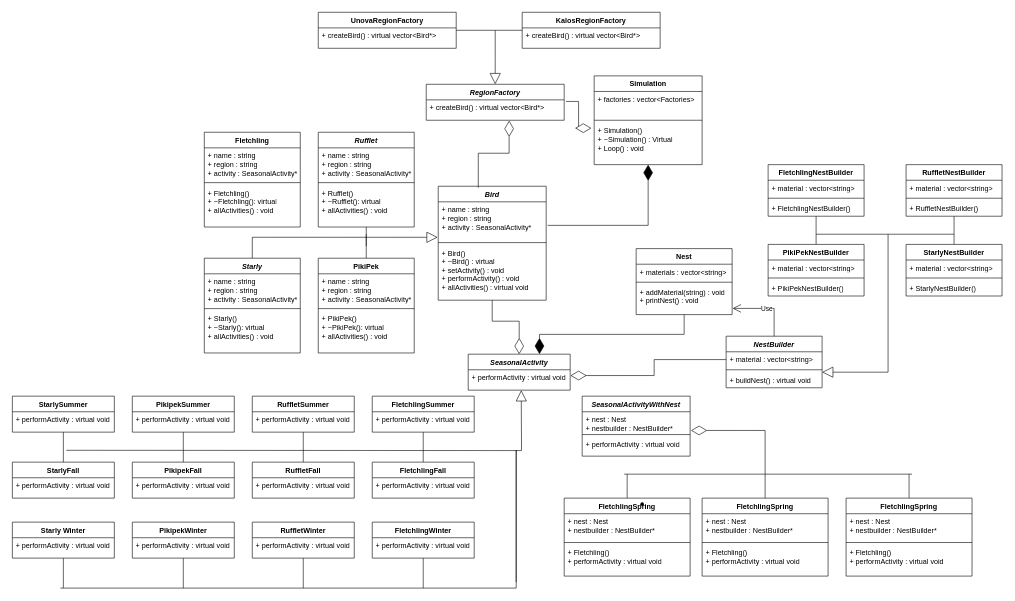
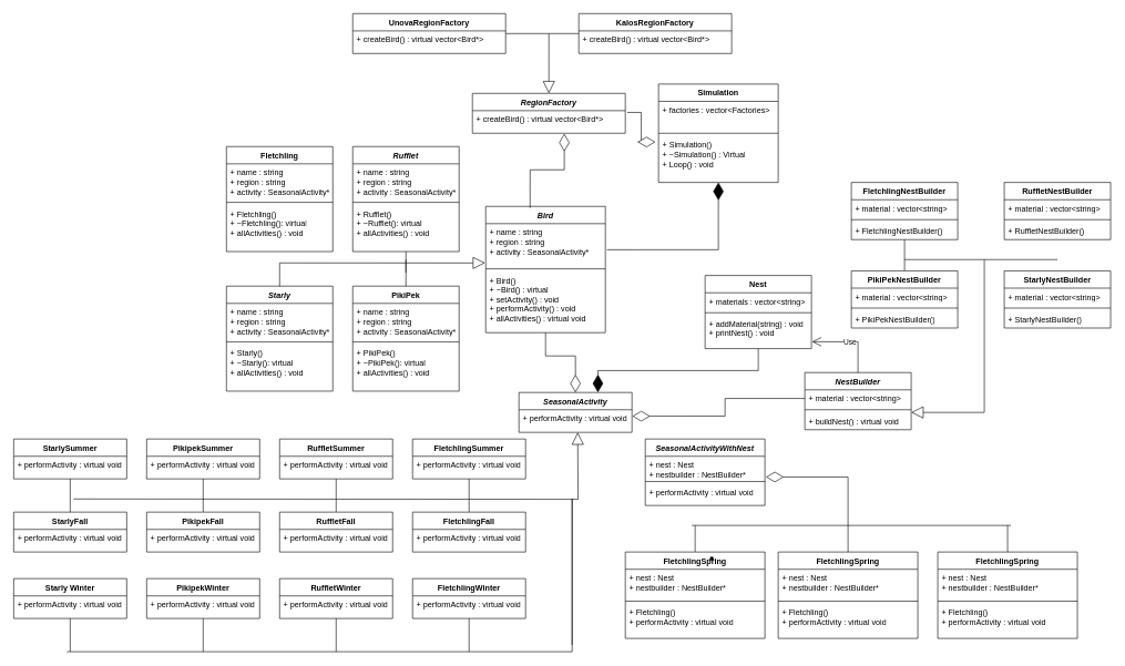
- <mxCell id="122" style="edgeStyle=orthogonalEdgeStyle;rounded=0;orthogonalLoop=1;jettySize=auto;html=1;endArrow=none;endFill=0;" parent="1" source="123" target="113" edge="1"><mxGeometry relative="1" as="geometry" /></mxCell>
